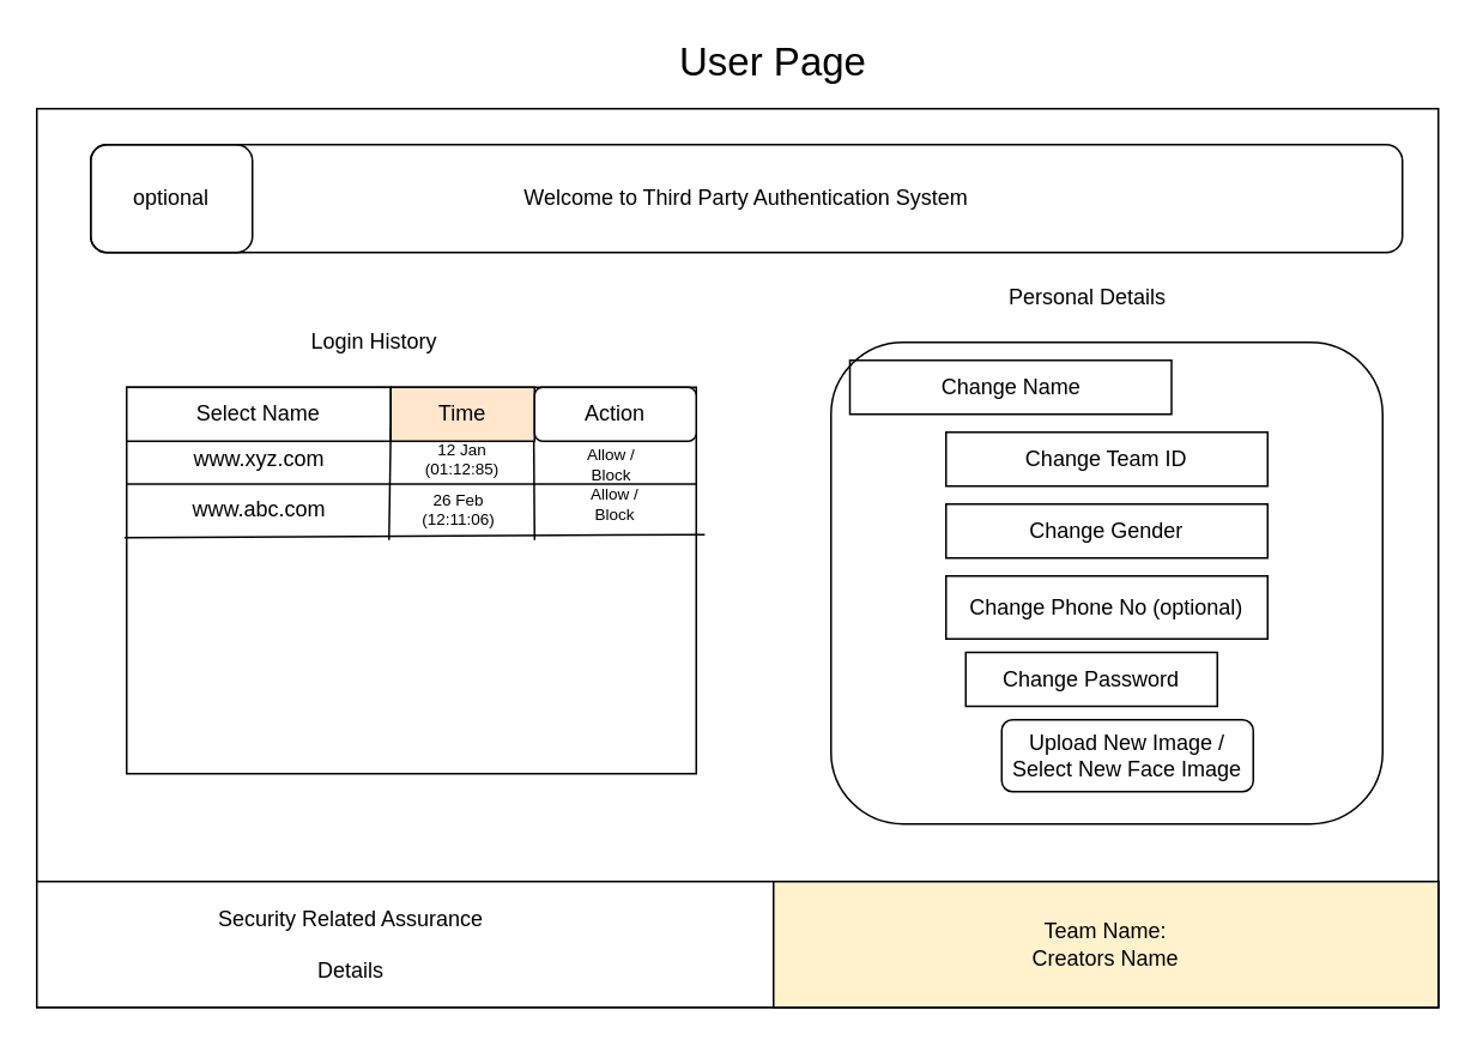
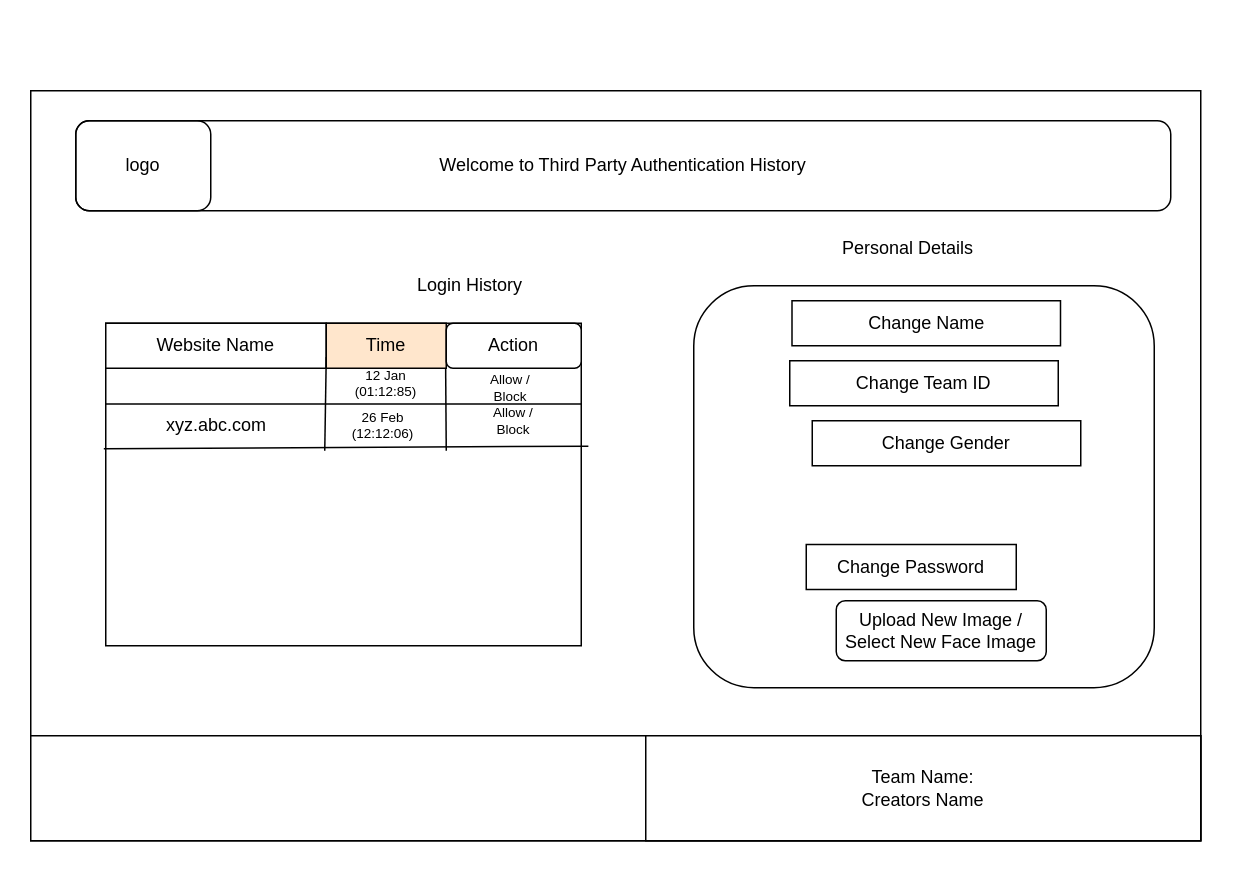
- <mxCell id="8" value="&lt;font style=&quot;font-size: 22px&quot;&gt;User Page&lt;br&gt;&lt;/font&gt;" style="text;html=1;strokeColor=none;fillColor=none;align=center;verticalAlign=middle;whiteSpace=wrap;rounded=0;" parent="1" vertex="1"><mxGeometry x="290" y="20" width="280" height="30" as="geometry" /></mxCell>
- <mxCell id="15" value="optional" style="rounded=1;whiteSpace=wrap;html=1;fillColor=none;" parent="1" vertex="1"><mxGeometry x="50" y="80" width="90" height="60" as="geometry" /></mxCell>
+ <mxCell id="15" value="logo" style="rounded=1;whiteSpace=wrap;html=1;fillColor=none;" parent="1" vertex="1"><mxGeometry x="50" y="80" width="90" height="60" as="geometry" /></mxCell>
- <mxCell id="4" value="Welcome to Third Party Authentication System" style="text;html=1;strokeColor=none;fillColor=none;align=center;verticalAlign=middle;whiteSpace=wrap;rounded=0;" parent="1" vertex="1"><mxGeometry x="80" y="100" width="670" height="20" as="geometry" /></mxCell>
+ <mxCell id="4" value="Welcome to Third Party Authentication History" style="text;html=1;strokeColor=none;fillColor=none;align=center;verticalAlign=middle;whiteSpace=wrap;rounded=0;" parent="1" vertex="1"><mxGeometry x="80" y="100" width="670" height="20" as="geometry" /></mxCell>
- <mxCell id="18" value="Login History" style="text;html=1;strokeColor=none;fillColor=none;align=center;verticalAlign=middle;whiteSpace=wrap;rounded=0;" parent="1" vertex="1"><mxGeometry x="159" y="180" width="98" height="20" as="geometry" /></mxCell>
+ <mxCell id="18" value="Login History" style="text;html=1;strokeColor=none;fillColor=none;align=center;verticalAlign=middle;whiteSpace=wrap;rounded=0;" parent="1" vertex="1"><mxGeometry x="264" y="180" width="98" height="20" as="geometry" /></mxCell>
- <mxCell id="11" value="Change Name" style="rounded=0;whiteSpace=wrap;html=1;fillColor=none;" parent="1" vertex="1"><mxGeometry x="472.5" y="200" width="179" height="30" as="geometry" /></mxCell>
+ <mxCell id="11" value="Change Name" style="rounded=0;whiteSpace=wrap;html=1;fillColor=none;" parent="1" vertex="1"><mxGeometry x="527.5" y="200" width="179" height="30" as="geometry" /></mxCell>
- <mxCell id="20" value="Select Name" style="rounded=0;whiteSpace=wrap;html=1;" parent="1" vertex="1"><mxGeometry x="70" y="215" width="147" height="30" as="geometry" /></mxCell>
+ <mxCell id="20" value="Website Name" style="rounded=0;whiteSpace=wrap;html=1;" parent="1" vertex="1"><mxGeometry x="70" y="215" width="147" height="30" as="geometry" /></mxCell>
- <mxCell id="27" value="www.xyz.com" style="text;html=1;strokeColor=none;fillColor=none;align=center;verticalAlign=middle;whiteSpace=wrap;rounded=0;" parent="1" vertex="1"><mxGeometry x="78.5" y="245" width="130" height="20" as="geometry" /></mxCell>
- <mxCell id="31" value="www.abc.com" style="text;html=1;strokeColor=none;fillColor=none;align=center;verticalAlign=middle;whiteSpace=wrap;rounded=0;" parent="1" vertex="1"><mxGeometry x="78.5" y="272.5" width="130" height="20" as="geometry" /></mxCell>
+ <mxCell id="31" value="xyz.abc.com" style="text;html=1;strokeColor=none;fillColor=none;align=center;verticalAlign=middle;whiteSpace=wrap;rounded=0;" parent="1" vertex="1"><mxGeometry x="78.5" y="272.5" width="130" height="20" as="geometry" /></mxCell>
- <mxCell id="32" value="26 Feb&lt;br&gt;(12:11:06)" style="text;html=1;strokeColor=none;fillColor=none;align=center;verticalAlign=middle;whiteSpace=wrap;rounded=0;fontSize=9;" parent="1" vertex="1"><mxGeometry x="220" y="277.5" width="70" height="10" as="geometry" /></mxCell>
+ <mxCell id="32" value="26 Feb&lt;br&gt;(12:12:06)" style="text;html=1;strokeColor=none;fillColor=none;align=center;verticalAlign=middle;whiteSpace=wrap;rounded=0;fontSize=9;" parent="1" vertex="1"><mxGeometry x="220" y="277.5" width="70" height="10" as="geometry" /></mxCell>
- <mxCell id="13" value="Change Gender" style="rounded=0;whiteSpace=wrap;html=1;fillColor=none;" parent="1" vertex="1"><mxGeometry x="526" y="280" width="179" height="30" as="geometry" /></mxCell>
+ <mxCell id="13" value="Change Gender" style="rounded=0;whiteSpace=wrap;html=1;fillColor=none;" parent="1" vertex="1"><mxGeometry x="541" y="280" width="179" height="30" as="geometry" /></mxCell>
- <mxCell id="14" value="Change Phone No (optional)" style="rounded=0;whiteSpace=wrap;html=1;fillColor=none;" parent="1" vertex="1"><mxGeometry x="526" y="320" width="179" height="35" as="geometry" /></mxCell>
- <mxCell id="6" value="Security Related Assurance&lt;br&gt;&lt;br&gt;Details" style="text;html=1;strokeColor=none;fillColor=none;align=center;verticalAlign=middle;whiteSpace=wrap;rounded=0;" parent="1" vertex="1"><mxGeometry x="70" y="502.5" width="250" height="45" as="geometry" /></mxCell>
- <mxCell id="7" value="Team Name:&lt;br&gt;Creators Name" style="rounded=0;whiteSpace=wrap;html=1;fillColor=#fff2cc;" parent="1" vertex="1"><mxGeometry x="430" y="490" width="370" height="70" as="geometry" /></mxCell>
+ <mxCell id="7" value="Team Name:&lt;br&gt;Creators Name" style="rounded=0;whiteSpace=wrap;html=1;" parent="1" vertex="1"><mxGeometry x="430" y="490" width="370" height="70" as="geometry" /></mxCell>
